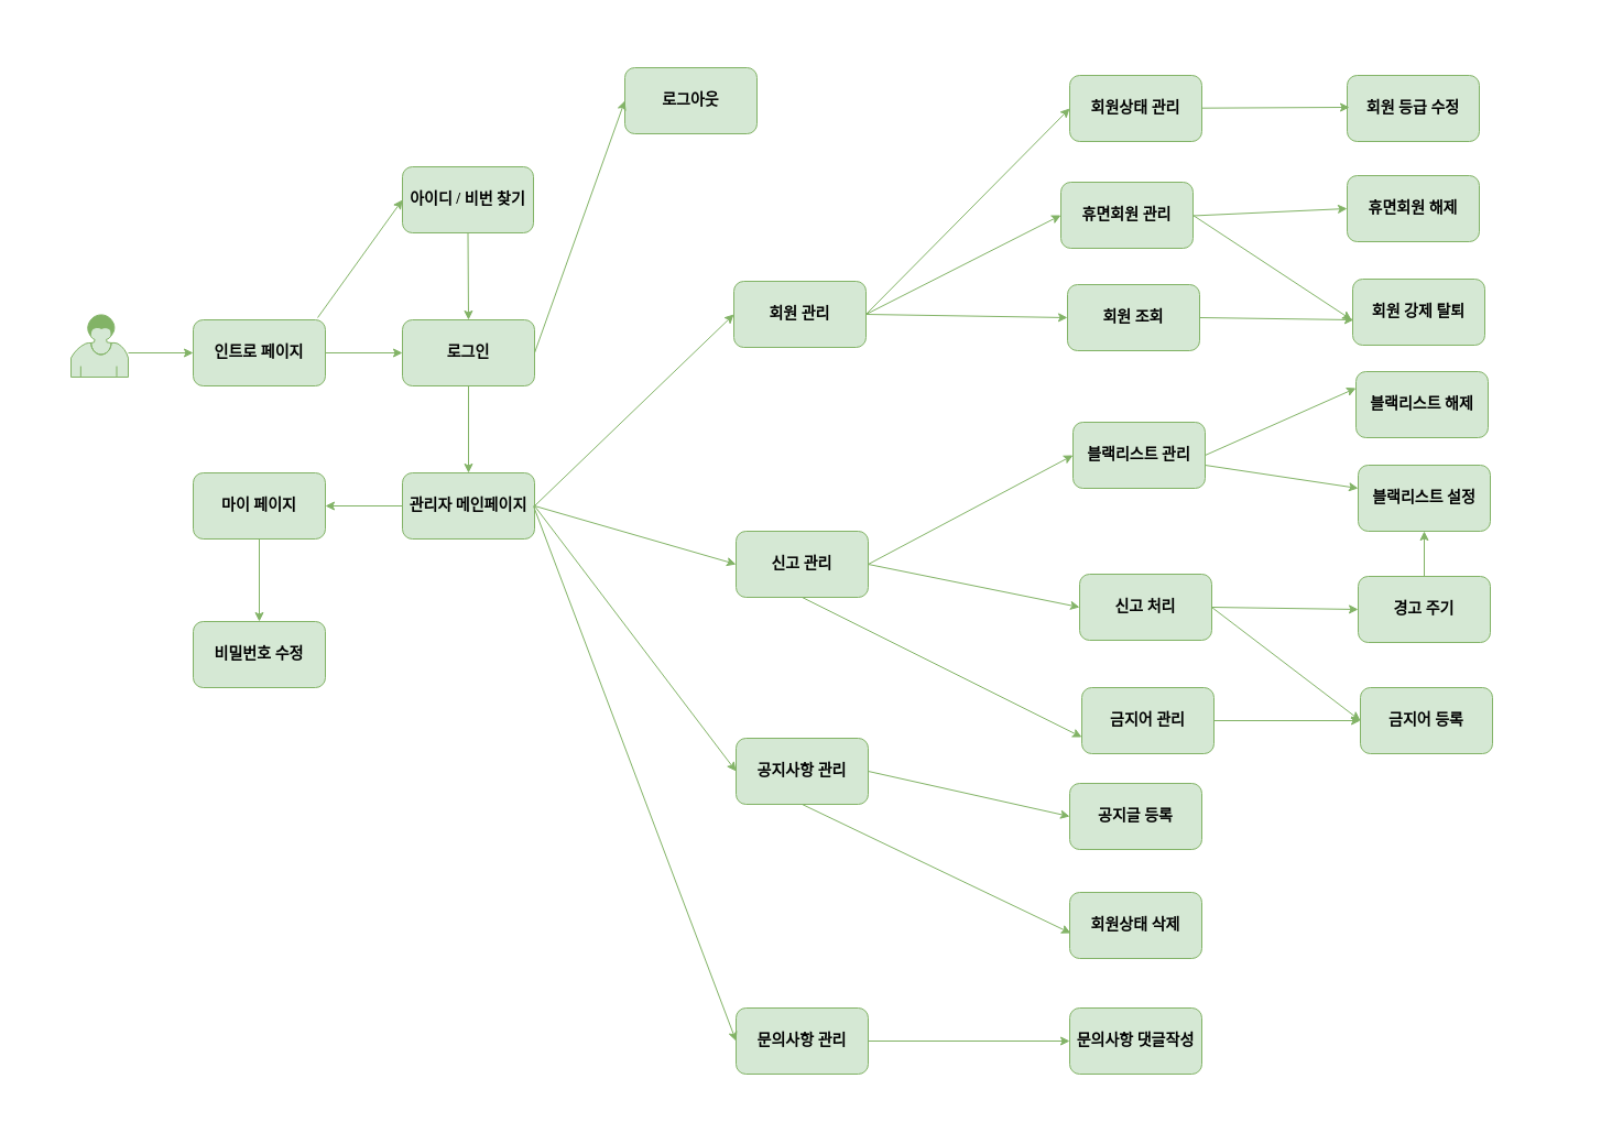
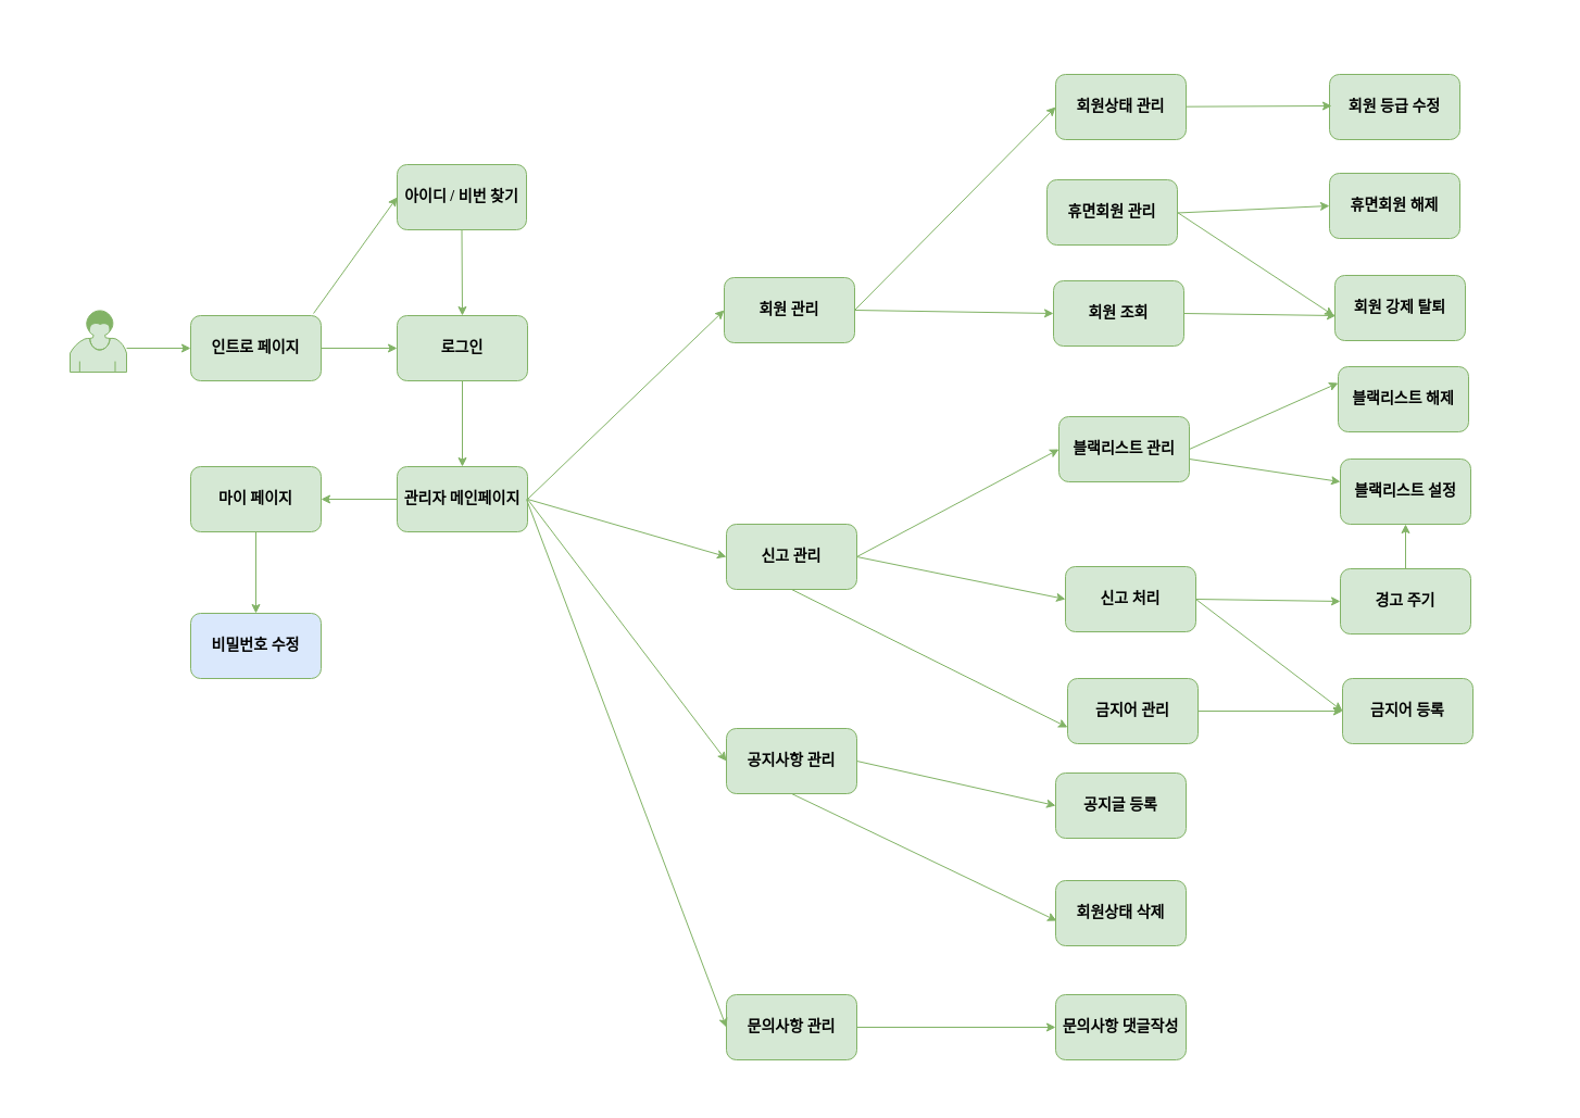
- <mxCell id="6" value="로그아웃" style="rounded=1;whiteSpace=wrap;html=1;fillColor=#d5e8d4;strokeColor=#82b366;fontFamily=Times New Roman;fontStyle=1;fontSize=14;" parent="1" vertex="1"><mxGeometry x="567" y="61" width="120" height="60" as="geometry" /></mxCell>
- <mxCell id="16" value="" style="endArrow=classic;html=1;exitX=1;exitY=0.5;exitDx=0;exitDy=0;entryX=0;entryY=0.5;entryDx=0;entryDy=0;fillColor=#d5e8d4;strokeColor=#82b366;fontFamily=Times New Roman;fontStyle=1;fontSize=14;" parent="1" source="4" target="6" edge="1"><mxGeometry width="50" height="50" relative="1" as="geometry"><mxPoint x="637" y="445" as="sourcePoint" /><mxPoint x="687" y="395" as="targetPoint" /></mxGeometry></mxCell>
- <mxCell id="33" value="" style="endArrow=classic;html=1;exitX=1;exitY=0.5;exitDx=0;exitDy=0;entryX=0;entryY=0.5;entryDx=0;entryDy=0;fillColor=#d5e8d4;strokeColor=#82b366;fontFamily=Times New Roman;fontStyle=1;fontSize=14;" parent="1" source="26" target="9" edge="1"><mxGeometry width="50" height="50" relative="1" as="geometry"><mxPoint x="929" y="241" as="sourcePoint" /><mxPoint x="1067" y="376" as="targetPoint" /></mxGeometry></mxCell>
- <mxCell id="44" value="비밀번호 수정" style="rounded=1;whiteSpace=wrap;html=1;fillColor=#d5e8d4;strokeColor=#82b366;fontFamily=Times New Roman;fontStyle=1;fontSize=14;" parent="1" vertex="1"><mxGeometry x="175" y="564" width="120" height="60" as="geometry" /></mxCell>
+ <mxCell id="44" value="비밀번호 수정" style="rounded=1;whiteSpace=wrap;html=1;fillColor=#dae8fc;strokeColor=#82b366;fontFamily=Times New Roman;fontStyle=1;fontSize=14;" parent="1" vertex="1"><mxGeometry x="175" y="564" width="120" height="60" as="geometry" /></mxCell>
